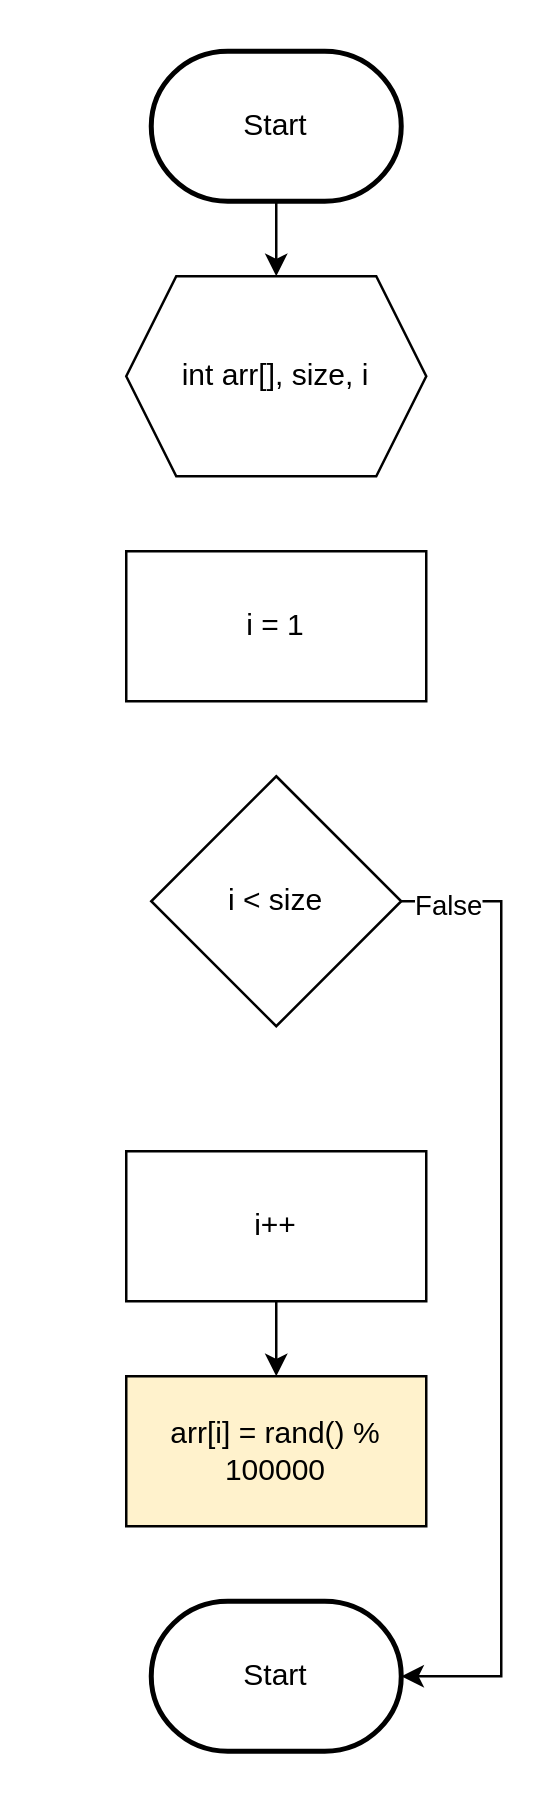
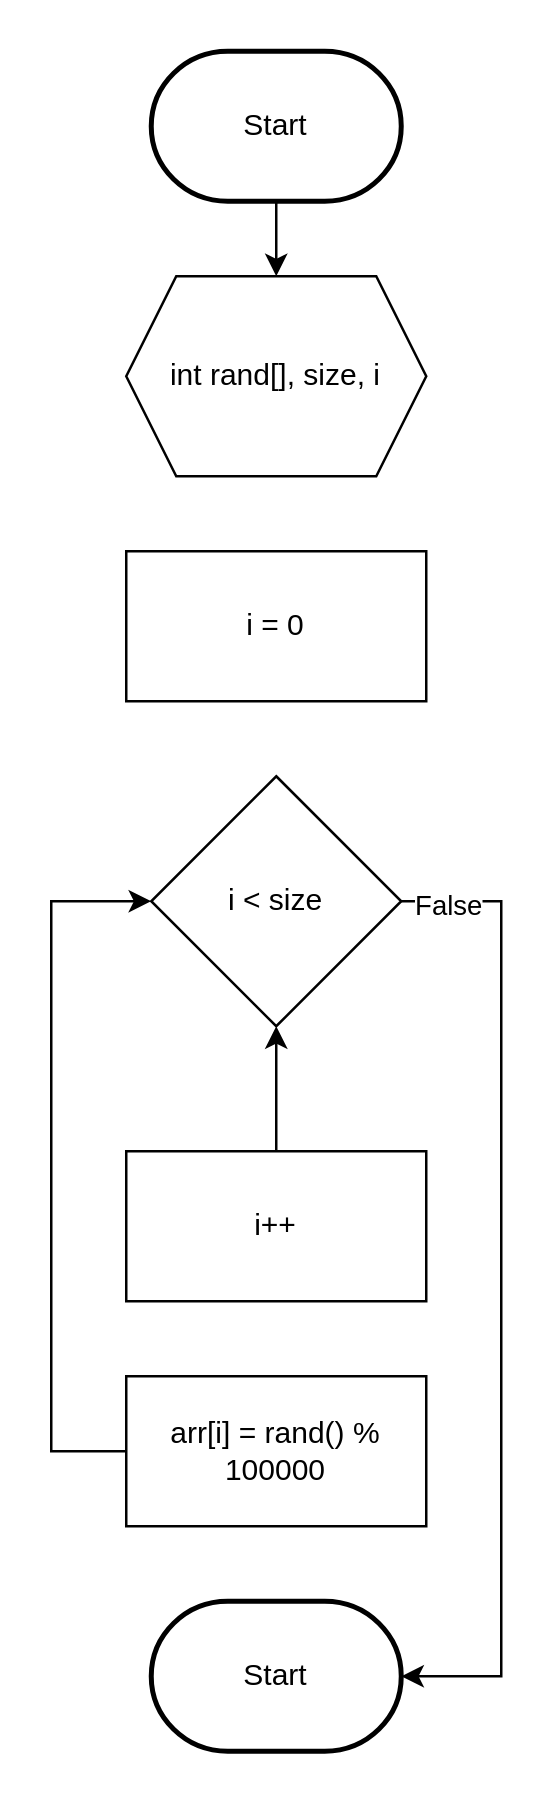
- <mxCell id="4" value="int arr[], size, i" style="shape=hexagon;perimeter=hexagonPerimeter2;whiteSpace=wrap;html=1;fixedSize=1;" vertex="1" parent="1"><mxGeometry x="50" y="110" width="120" height="80" as="geometry" /></mxCell>
+ <mxCell id="4" value="int rand[], size, i" style="shape=hexagon;perimeter=hexagonPerimeter2;whiteSpace=wrap;html=1;fixedSize=1;" vertex="1" parent="1"><mxGeometry x="50" y="110" width="120" height="80" as="geometry" /></mxCell>
- <mxCell id="5" value="i = 1" style="rounded=0;whiteSpace=wrap;html=1;" vertex="1" parent="1"><mxGeometry x="50" y="220" width="120" height="60" as="geometry" /></mxCell>
+ <mxCell id="5" value="i = 0" style="rounded=0;whiteSpace=wrap;html=1;" vertex="1" parent="1"><mxGeometry x="50" y="220" width="120" height="60" as="geometry" /></mxCell>
+ <mxCell id="9" style="edgeStyle=orthogonalEdgeStyle;rounded=0;orthogonalLoop=1;jettySize=auto;html=1;entryX=0;entryY=0.5;entryDx=0;entryDy=0;" edge="1" parent="1" source="10" target="6"><mxGeometry relative="1" as="geometry"><Array as="points"><mxPoint x="20" y="580" /><mxPoint x="20" y="360" /></Array></mxGeometry></mxCell>
- <mxCell id="7" style="edgeStyle=orthogonalEdgeStyle;rounded=0;orthogonalLoop=1;jettySize=auto;html=1;entryX=0.5;entryY=0;entryDx=0;entryDy=0;" edge="1" parent="1" source="8" target="10"><mxGeometry relative="1" as="geometry" /></mxCell>
+ <mxCell id="7" style="edgeStyle=orthogonalEdgeStyle;rounded=0;orthogonalLoop=1;jettySize=auto;html=1;" edge="1" parent="1" source="8" target="6"><mxGeometry relative="1" as="geometry" /></mxCell>
- <mxCell id="10" value="arr[i] = rand() % 100000" style="rounded=0;whiteSpace=wrap;html=1;fillColor=#fff2cc;" vertex="1" parent="1"><mxGeometry x="50" y="550" width="120" height="60" as="geometry" /></mxCell>
+ <mxCell id="10" value="arr[i] = rand() % 100000" style="rounded=0;whiteSpace=wrap;html=1;" vertex="1" parent="1"><mxGeometry x="50" y="550" width="120" height="60" as="geometry" /></mxCell>
